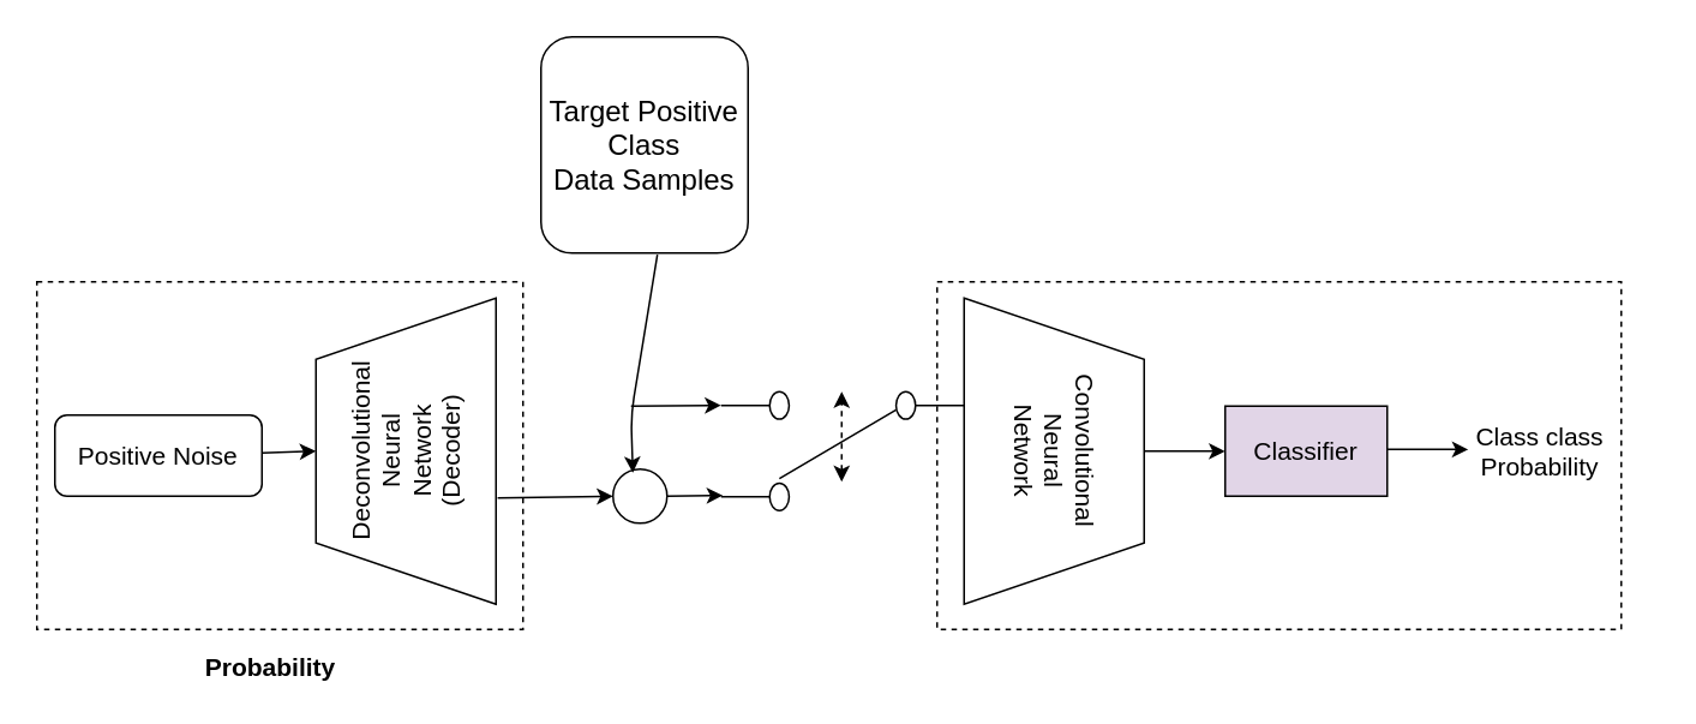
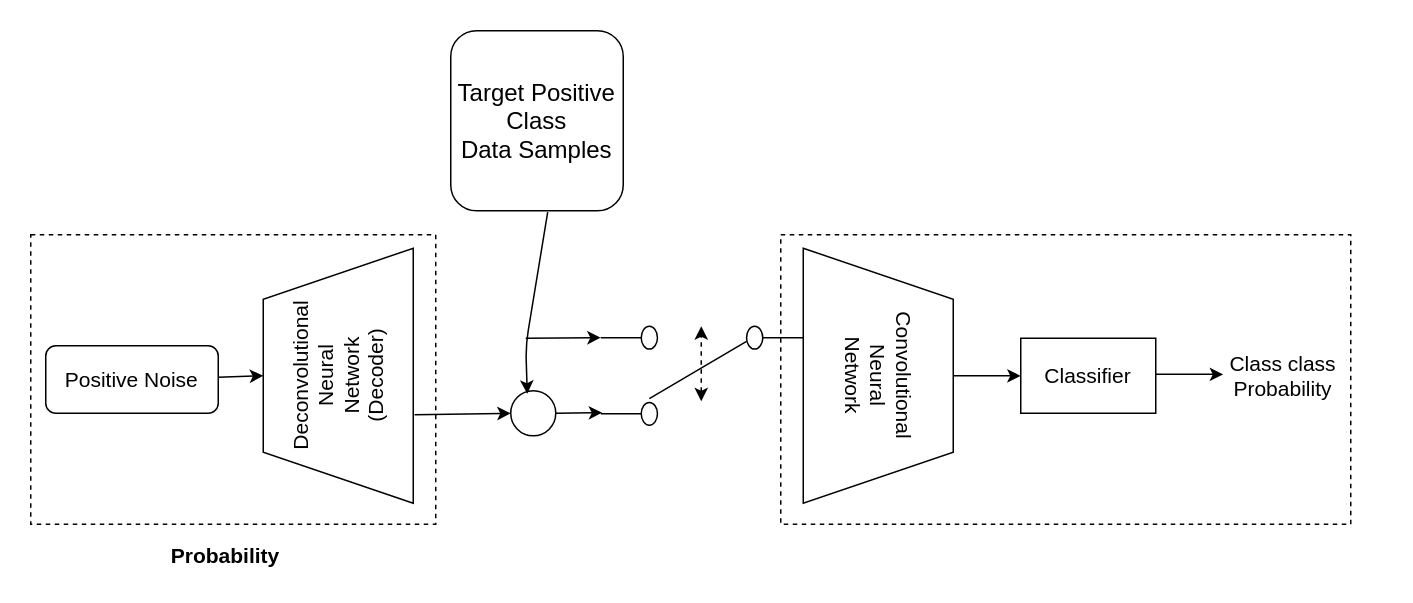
- <mxCell id="19" value="&lt;font style=&quot;font-size: 14px&quot;&gt;Classifier&lt;/font&gt;" style="rounded=0;whiteSpace=wrap;html=1;fillColor=#e1d5e7;" vertex="1" parent="1"><mxGeometry x="680" y="225" width="90" height="50" as="geometry" /></mxCell>
+ <mxCell id="19" value="&lt;font style=&quot;font-size: 14px&quot;&gt;Classifier&lt;/font&gt;" style="rounded=0;whiteSpace=wrap;html=1;" vertex="1" parent="1"><mxGeometry x="680" y="225" width="90" height="50" as="geometry" /></mxCell>
